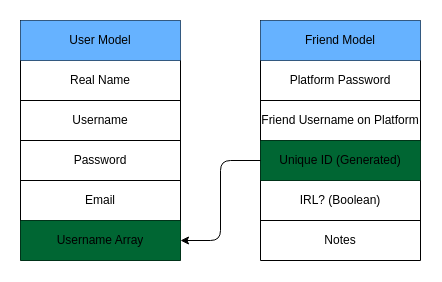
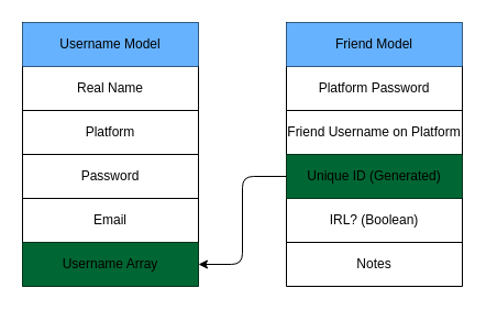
- <mxCell id="4" value="User Model" style="shape=partialRectangle;html=1;whiteSpace=wrap;connectable=0;overflow=hidden;fillColor=#66B2FF;top=0;left=0;bottom=0;right=0;pointerEvents=1;" vertex="1" parent="3"><mxGeometry width="160" height="40" as="geometry"><mxRectangle width="160" height="40" as="alternateBounds" /></mxGeometry></mxCell>
+ <mxCell id="4" value="Username Model" style="shape=partialRectangle;html=1;whiteSpace=wrap;connectable=0;overflow=hidden;fillColor=#66B2FF;top=0;left=0;bottom=0;right=0;pointerEvents=1;" vertex="1" parent="3"><mxGeometry width="160" height="40" as="geometry"><mxRectangle width="160" height="40" as="alternateBounds" /></mxGeometry></mxCell>
- <mxCell id="8" value="Username&lt;br&gt;" style="shape=partialRectangle;html=1;whiteSpace=wrap;connectable=0;overflow=hidden;fillColor=none;top=0;left=0;bottom=0;right=0;pointerEvents=1;" vertex="1" parent="7"><mxGeometry width="160" height="40" as="geometry"><mxRectangle width="160" height="40" as="alternateBounds" /></mxGeometry></mxCell>
+ <mxCell id="8" value="Platform&lt;br&gt;" style="shape=partialRectangle;html=1;whiteSpace=wrap;connectable=0;overflow=hidden;fillColor=none;top=0;left=0;bottom=0;right=0;pointerEvents=1;" vertex="1" parent="7"><mxGeometry width="160" height="40" as="geometry"><mxRectangle width="160" height="40" as="alternateBounds" /></mxGeometry></mxCell>
